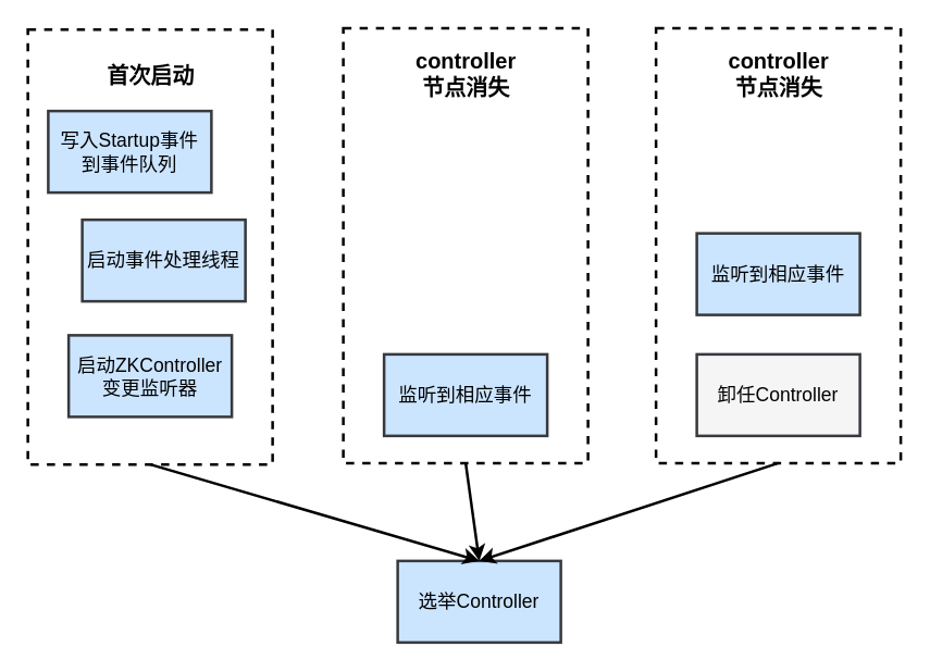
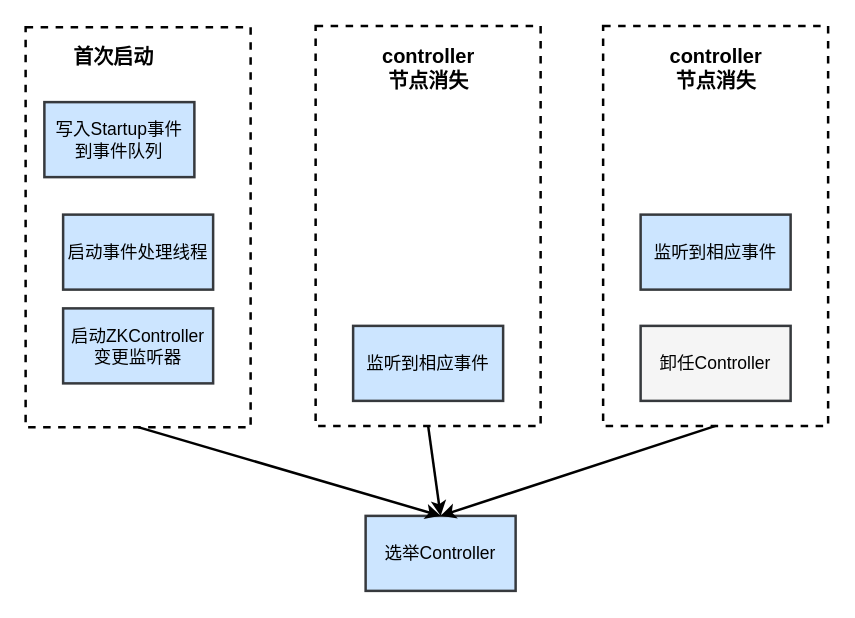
- <mxCell id="6" value="&lt;b&gt;&lt;font style=&quot;font-size: 16px;&quot;&gt;首次启动&lt;/font&gt;&lt;/b&gt;" style="text;html=1;align=center;verticalAlign=middle;resizable=0;points=[];autosize=1;strokeColor=none;fillColor=none;" vertex="1" parent="1"><mxGeometry x="65" y="40" width="90" height="30" as="geometry" /></mxCell>
+ <mxCell id="6" value="&lt;b&gt;&lt;font style=&quot;font-size: 16px;&quot;&gt;首次启动&lt;/font&gt;&lt;/b&gt;" style="text;html=1;align=center;verticalAlign=middle;resizable=0;points=[];autosize=1;strokeColor=none;fillColor=none;" vertex="1" parent="1"><mxGeometry x="45" y="30" width="90" height="30" as="geometry" /></mxCell>
- <mxCell id="4" value="&lt;font style=&quot;font-size: 14px;&quot;&gt;启动事件处理线程&lt;/font&gt;" style="rounded=0;whiteSpace=wrap;html=1;fillColor=#cce5ff;strokeColor=#36393d;strokeWidth=2;" vertex="1" parent="1"><mxGeometry x="60" y="161" width="120" height="60" as="geometry" /></mxCell>
+ <mxCell id="4" value="&lt;font style=&quot;font-size: 14px;&quot;&gt;启动事件处理线程&lt;/font&gt;" style="rounded=0;whiteSpace=wrap;html=1;fillColor=#cce5ff;strokeColor=#36393d;strokeWidth=2;" vertex="1" parent="1"><mxGeometry x="50" y="171" width="120" height="60" as="geometry" /></mxCell>
